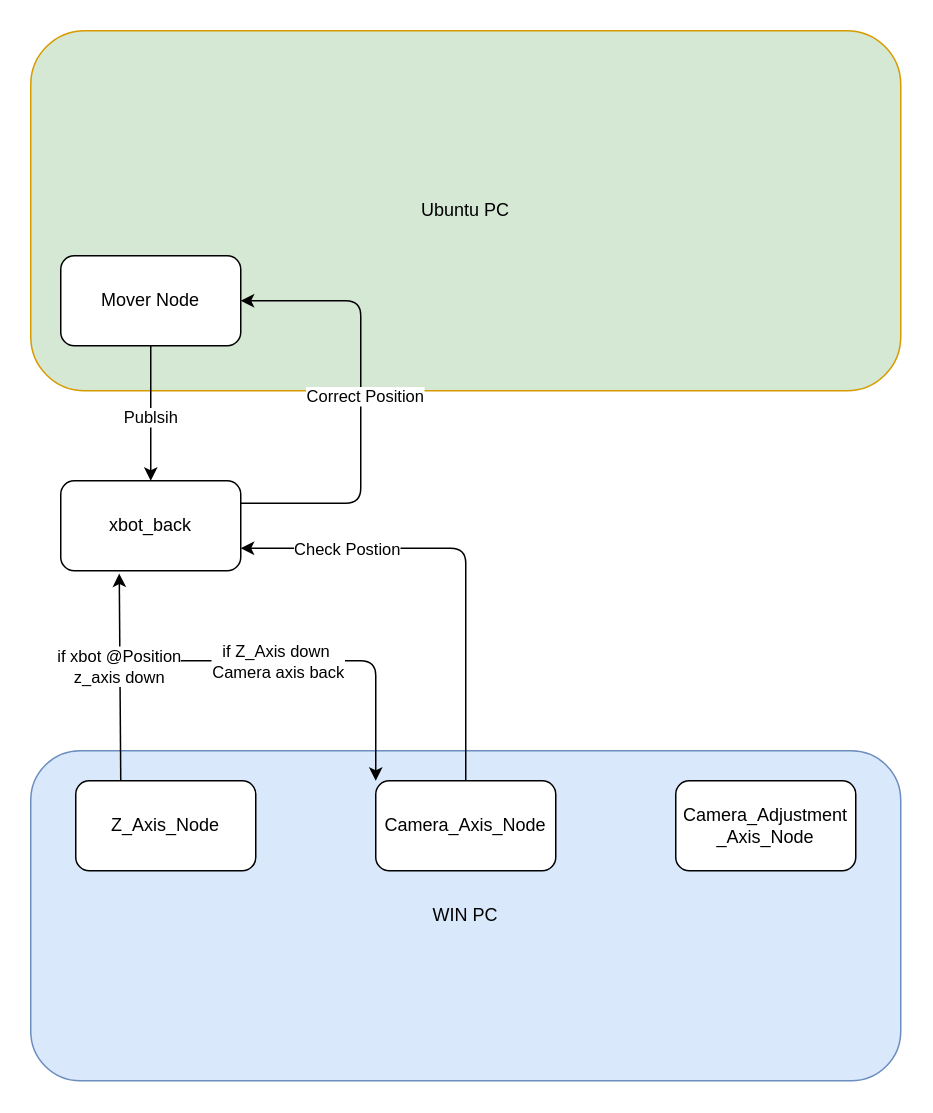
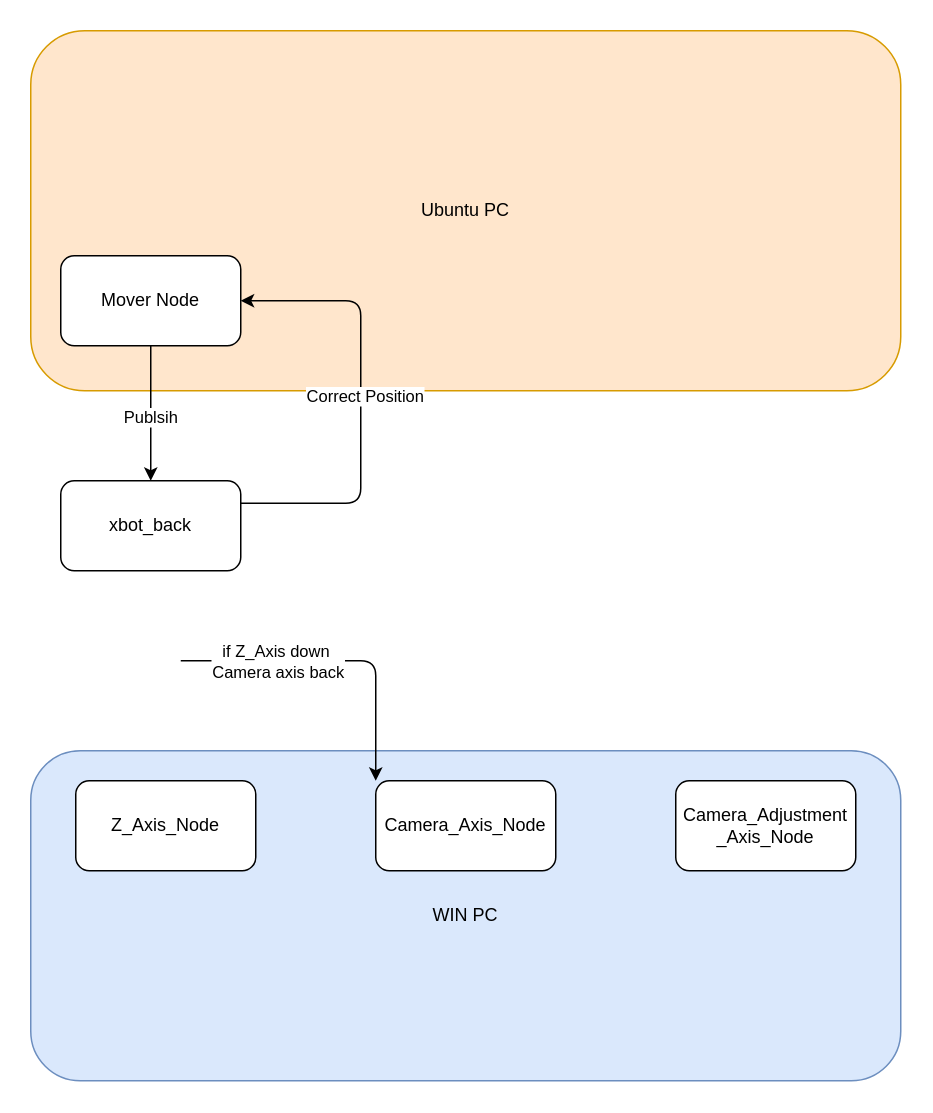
- <mxCell id="2" value="Ubuntu PC" style="rounded=1;whiteSpace=wrap;html=1;fillColor=#d5e8d4;strokeColor=#d79b00;" vertex="1" parent="1"><mxGeometry x="20" y="20" width="580" height="240" as="geometry" /></mxCell>
+ <mxCell id="2" value="Ubuntu PC" style="rounded=1;whiteSpace=wrap;html=1;fillColor=#ffe6cc;strokeColor=#d79b00;" vertex="1" parent="1"><mxGeometry x="20" y="20" width="580" height="240" as="geometry" /></mxCell>
- <mxCell id="6" style="edgeStyle=none;html=1;exitX=0.5;exitY=0;exitDx=0;exitDy=0;entryX=1;entryY=0.75;entryDx=0;entryDy=0;" edge="1" parent="1" source="8" target="14"><mxGeometry relative="1" as="geometry"><mxPoint x="240" y="330" as="targetPoint" /><Array as="points"><mxPoint x="310" y="365" /></Array></mxGeometry></mxCell>
- <mxCell id="7" value="Check Postion" style="edgeLabel;html=1;align=center;verticalAlign=middle;resizable=0;points=[];" vertex="1" connectable="0" parent="6"><mxGeometry x="0.538" relative="1" as="geometry"><mxPoint as="offset" /></mxGeometry></mxCell>
- <mxCell id="15" style="edgeStyle=none;html=1;exitX=0.25;exitY=0;exitDx=0;exitDy=0;entryX=0.325;entryY=1.031;entryDx=0;entryDy=0;entryPerimeter=0;" edge="1" parent="1" source="5" target="14"><mxGeometry relative="1" as="geometry" /></mxCell>
- <mxCell id="16" value="if xbot @Position&lt;br&gt;z_axis down" style="edgeLabel;html=1;align=center;verticalAlign=middle;resizable=0;points=[];" vertex="1" connectable="0" parent="15"><mxGeometry x="0.115" y="1" relative="1" as="geometry"><mxPoint as="offset" /></mxGeometry></mxCell>
